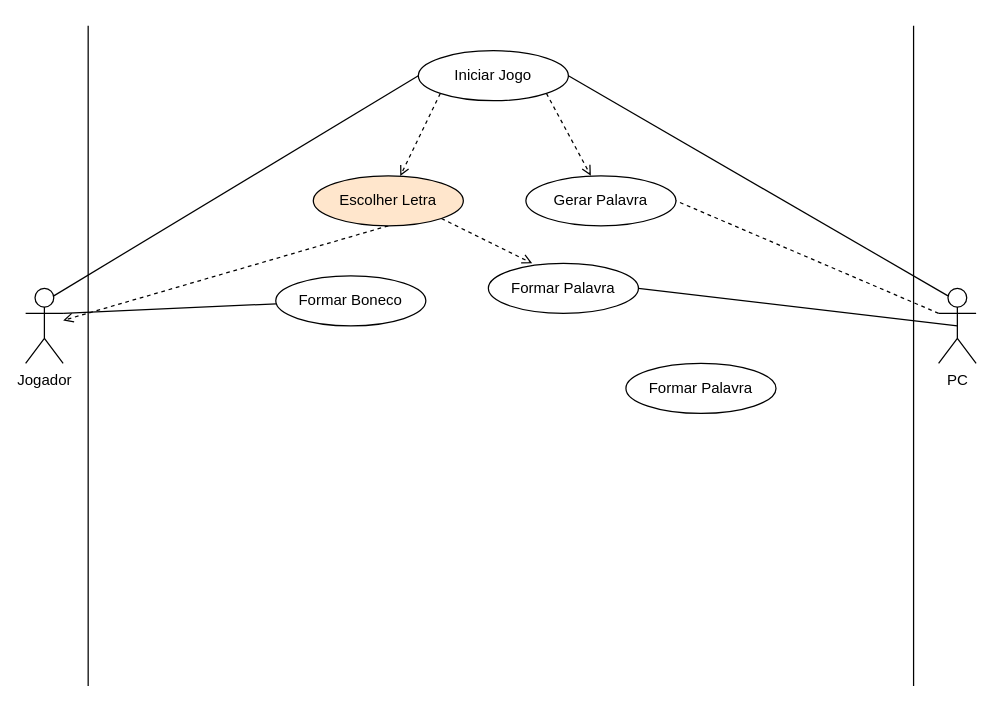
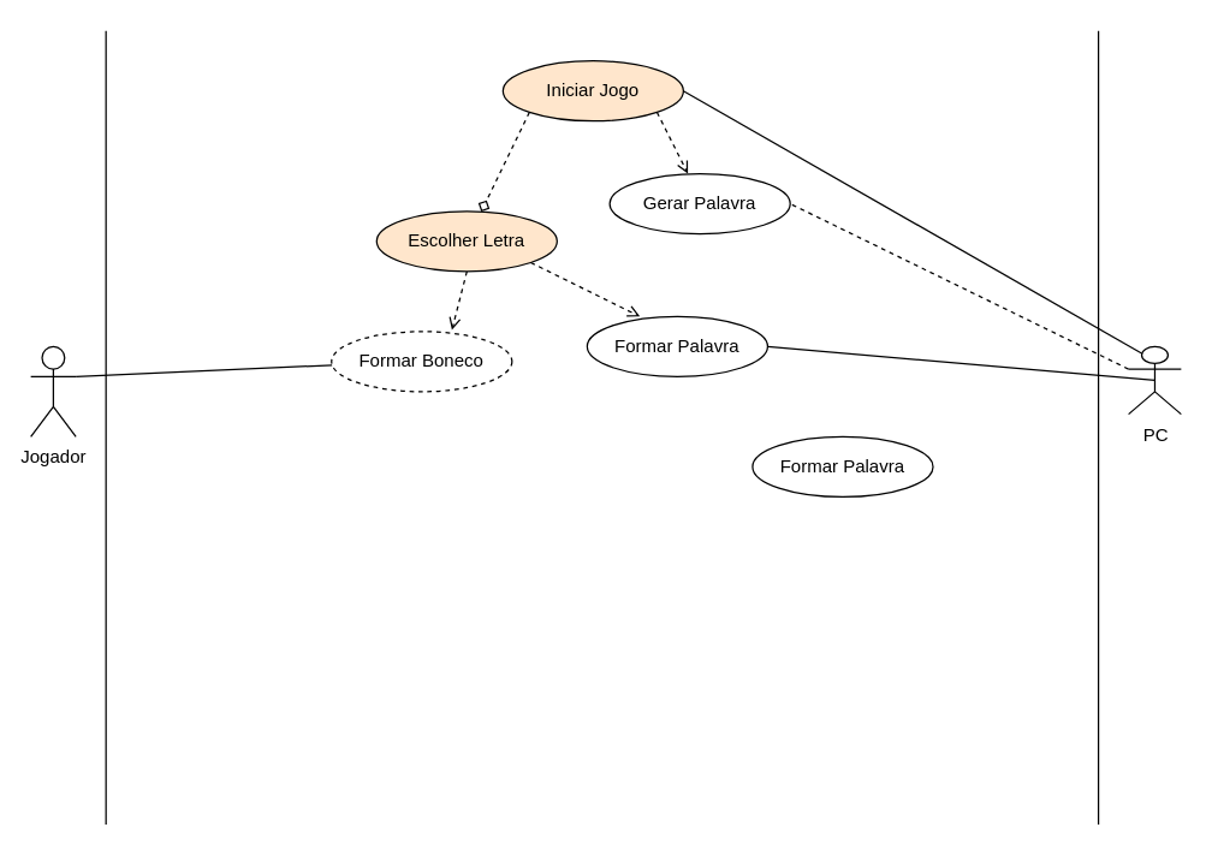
- <mxCell id="12" value="Iniciar Jogo" style="ellipse;whiteSpace=wrap;html=1;" vertex="1" parent="1"><mxGeometry x="334" y="40" width="120" height="40" as="geometry" /></mxCell>
+ <mxCell id="12" value="Iniciar Jogo" style="ellipse;whiteSpace=wrap;html=1;fillColor=#ffe6cc;" vertex="1" parent="1"><mxGeometry x="334" y="40" width="120" height="40" as="geometry" /></mxCell>
- <mxCell id="11" style="rounded=0;orthogonalLoop=1;jettySize=auto;html=1;exitX=0;exitY=1;exitDx=0;exitDy=0;endArrow=open;endFill=0;dashed=1;" edge="1" parent="1" source="12" target="16"><mxGeometry relative="1" as="geometry" /></mxCell>
+ <mxCell id="11" style="rounded=0;orthogonalLoop=1;jettySize=auto;html=1;exitX=0;exitY=1;exitDx=0;exitDy=0;endArrow=diamond;endFill=0;dashed=1;" edge="1" parent="1" source="12" target="16"><mxGeometry relative="1" as="geometry" /></mxCell>
- <mxCell id="17" style="rounded=0;orthogonalLoop=1;jettySize=auto;html=1;exitX=0.75;exitY=0.1;exitDx=0;exitDy=0;exitPerimeter=0;entryX=0;entryY=0.5;entryDx=0;entryDy=0;endArrow=none;endFill=0;" edge="1" parent="1" source="3" target="12"><mxGeometry relative="1" as="geometry"><mxPoint x="454" y="296" as="sourcePoint" /><mxPoint x="150" y="120" as="targetPoint" /></mxGeometry></mxCell>
- <mxCell id="13" value="Gerar Palavra" style="ellipse;whiteSpace=wrap;html=1;" vertex="1" parent="1"><mxGeometry x="420" y="140" width="120" height="40" as="geometry" /></mxCell>
+ <mxCell id="13" value="Gerar Palavra" style="ellipse;whiteSpace=wrap;html=1;" vertex="1" parent="1"><mxGeometry x="405" y="115" width="120" height="40" as="geometry" /></mxCell>
- <mxCell id="15" style="rounded=0;orthogonalLoop=1;jettySize=auto;html=1;exitX=0.5;exitY=1;exitDx=0;exitDy=0;dashed=1;endArrow=open;endFill=0;" edge="1" parent="1" source="16" target="3"><mxGeometry relative="1" as="geometry" /></mxCell>
+ <mxCell id="15" style="rounded=0;orthogonalLoop=1;jettySize=auto;html=1;exitX=0.5;exitY=1;exitDx=0;exitDy=0;entryX=0.667;entryY=-0.025;entryDx=0;entryDy=0;entryPerimeter=0;dashed=1;endArrow=open;endFill=0;" edge="1" parent="1" source="16" target="19"><mxGeometry relative="1" as="geometry" /></mxCell>
- <mxCell id="19" value="Formar Boneco" style="ellipse;whiteSpace=wrap;html=1;" vertex="1" parent="1"><mxGeometry x="220" y="220" width="120" height="40" as="geometry" /></mxCell>
+ <mxCell id="19" value="Formar Boneco" style="ellipse;whiteSpace=wrap;html=1;dashed=1;" vertex="1" parent="1"><mxGeometry x="220" y="220" width="120" height="40" as="geometry" /></mxCell>
- <mxCell id="8" value="PC" style="shape=umlActor;verticalLabelPosition=bottom;verticalAlign=top;html=1;outlineConnect=0;" parent="1" vertex="1"><mxGeometry x="750" y="230" width="30" height="60" as="geometry" /></mxCell>
+ <mxCell id="8" value="PC" style="shape=umlActor;verticalLabelPosition=bottom;verticalAlign=top;html=1;outlineConnect=0;" parent="1" vertex="1"><mxGeometry x="750" y="230" width="35" height="45" as="geometry" /></mxCell>
